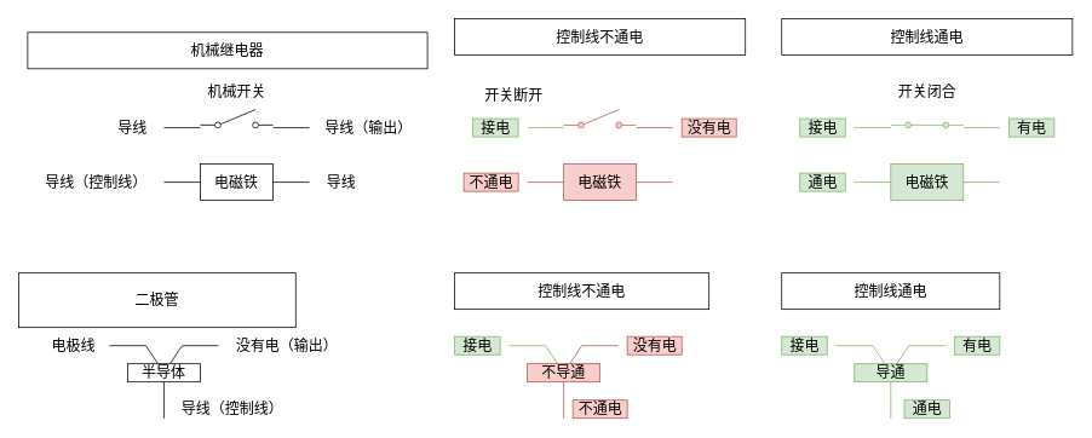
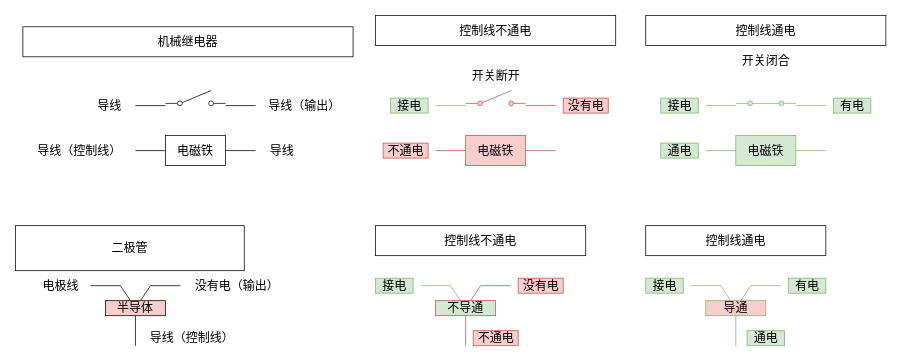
- <mxCell id="37" value="机械开关" style="text;html=1;align=center;verticalAlign=middle;resizable=0;points=[];autosize=1;fontSize=16;" parent="1" vertex="1"><mxGeometry x="220" y="90" width="80" height="20" as="geometry" /></mxCell>
- <mxCell id="59" value="开关闭合" style="text;html=1;align=center;verticalAlign=middle;resizable=0;points=[];autosize=1;fontSize=16;" parent="1" vertex="1"><mxGeometry x="980" y="90" width="80" height="20" as="geometry" /></mxCell>
+ <mxCell id="59" value="开关闭合" style="text;html=1;align=center;verticalAlign=middle;resizable=0;points=[];autosize=1;fontSize=16;" parent="1" vertex="1"><mxGeometry x="980" y="70" width="80" height="20" as="geometry" /></mxCell>
- <mxCell id="58" value="开关断开" style="text;html=1;align=center;verticalAlign=middle;resizable=0;points=[];autosize=1;fontSize=16;" parent="1" vertex="1"><mxGeometry x="525" y="95" width="80" height="20" as="geometry" /></mxCell>
+ <mxCell id="58" value="开关断开" style="text;html=1;align=center;verticalAlign=middle;resizable=0;points=[];autosize=1;fontSize=16;" parent="1" vertex="1"><mxGeometry x="620" y="90" width="80" height="20" as="geometry" /></mxCell>
- <mxCell id="43" value="&lt;span style=&quot;font-size: 16px&quot;&gt;半导体&lt;/span&gt;" style="rounded=0;whiteSpace=wrap;html=1;" parent="1" vertex="1"><mxGeometry x="140" y="400" width="80" height="20" as="geometry" /></mxCell>
+ <mxCell id="43" value="&lt;span style=&quot;font-size: 16px&quot;&gt;半导体&lt;/span&gt;" style="rounded=0;whiteSpace=wrap;html=1;fillColor=#f8cecc;" parent="1" vertex="1"><mxGeometry x="140" y="400" width="80" height="20" as="geometry" /></mxCell>
- <mxCell id="47" value="&lt;span style=&quot;font-size: 16px&quot;&gt;不导通&lt;/span&gt;" style="rounded=0;whiteSpace=wrap;html=1;fillColor=#f8cecc;strokeColor=#b85450;" parent="1" vertex="1"><mxGeometry x="580" y="400" width="80" height="20" as="geometry" /></mxCell>
+ <mxCell id="47" value="&lt;span style=&quot;font-size: 16px&quot;&gt;不导通&lt;/span&gt;" style="rounded=0;whiteSpace=wrap;html=1;fillColor=#d5e8d4;strokeColor=#b85450;" parent="1" vertex="1"><mxGeometry x="580" y="400" width="80" height="20" as="geometry" /></mxCell>
- <mxCell id="55" value="&lt;span style=&quot;font-size: 16px&quot;&gt;导通&lt;/span&gt;" style="rounded=0;whiteSpace=wrap;html=1;fillColor=#d5e8d4;strokeColor=#82b366;" parent="1" vertex="1"><mxGeometry x="940" y="400" width="80" height="20" as="geometry" /></mxCell>
+ <mxCell id="55" value="&lt;span style=&quot;font-size: 16px&quot;&gt;导通&lt;/span&gt;" style="rounded=0;whiteSpace=wrap;html=1;fillColor=#f8cecc;strokeColor=#82b366;" parent="1" vertex="1"><mxGeometry x="940" y="400" width="80" height="20" as="geometry" /></mxCell>
